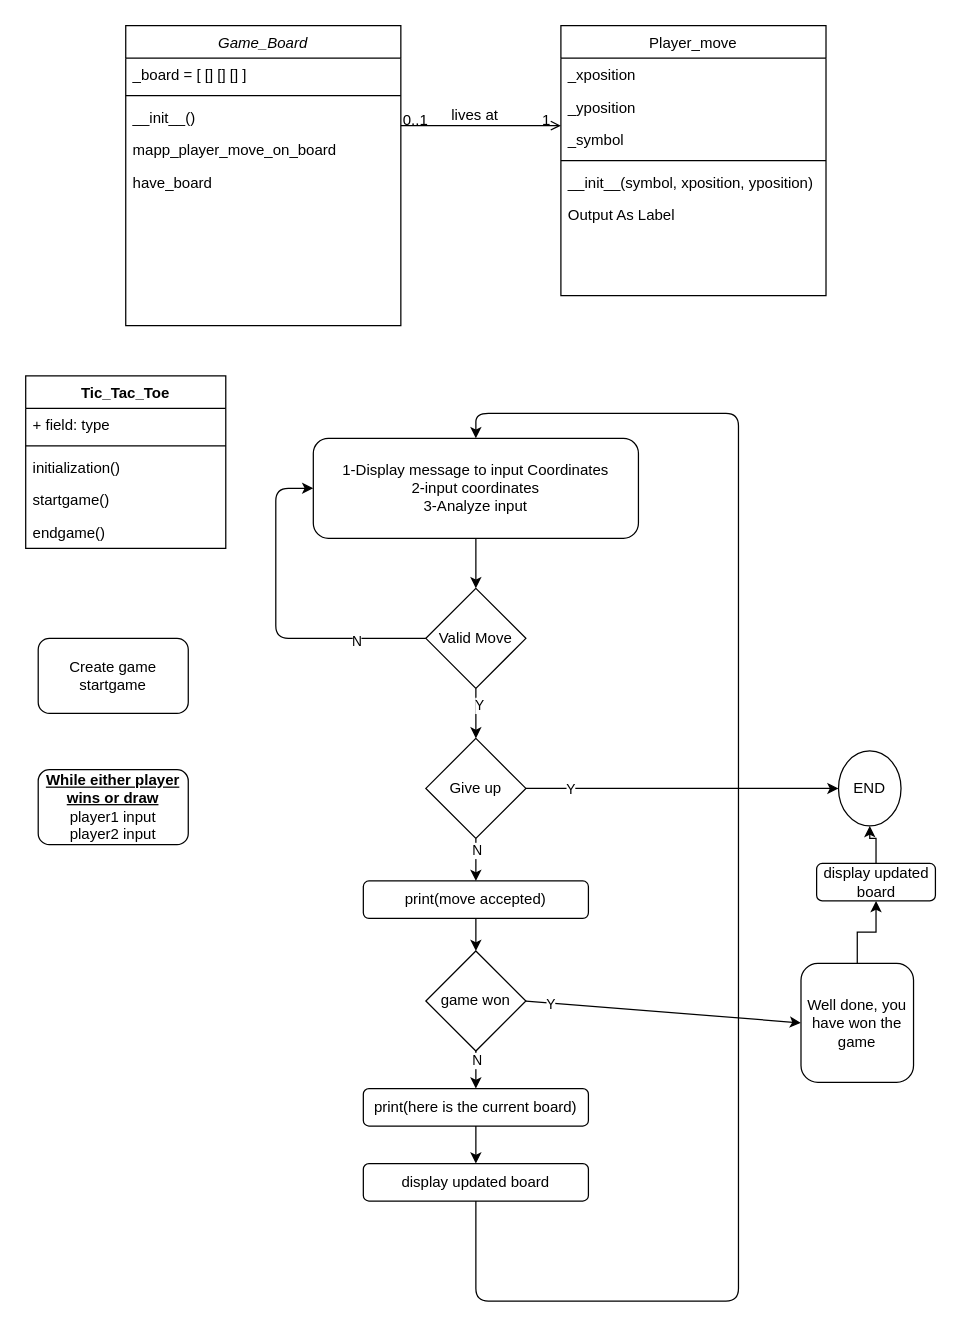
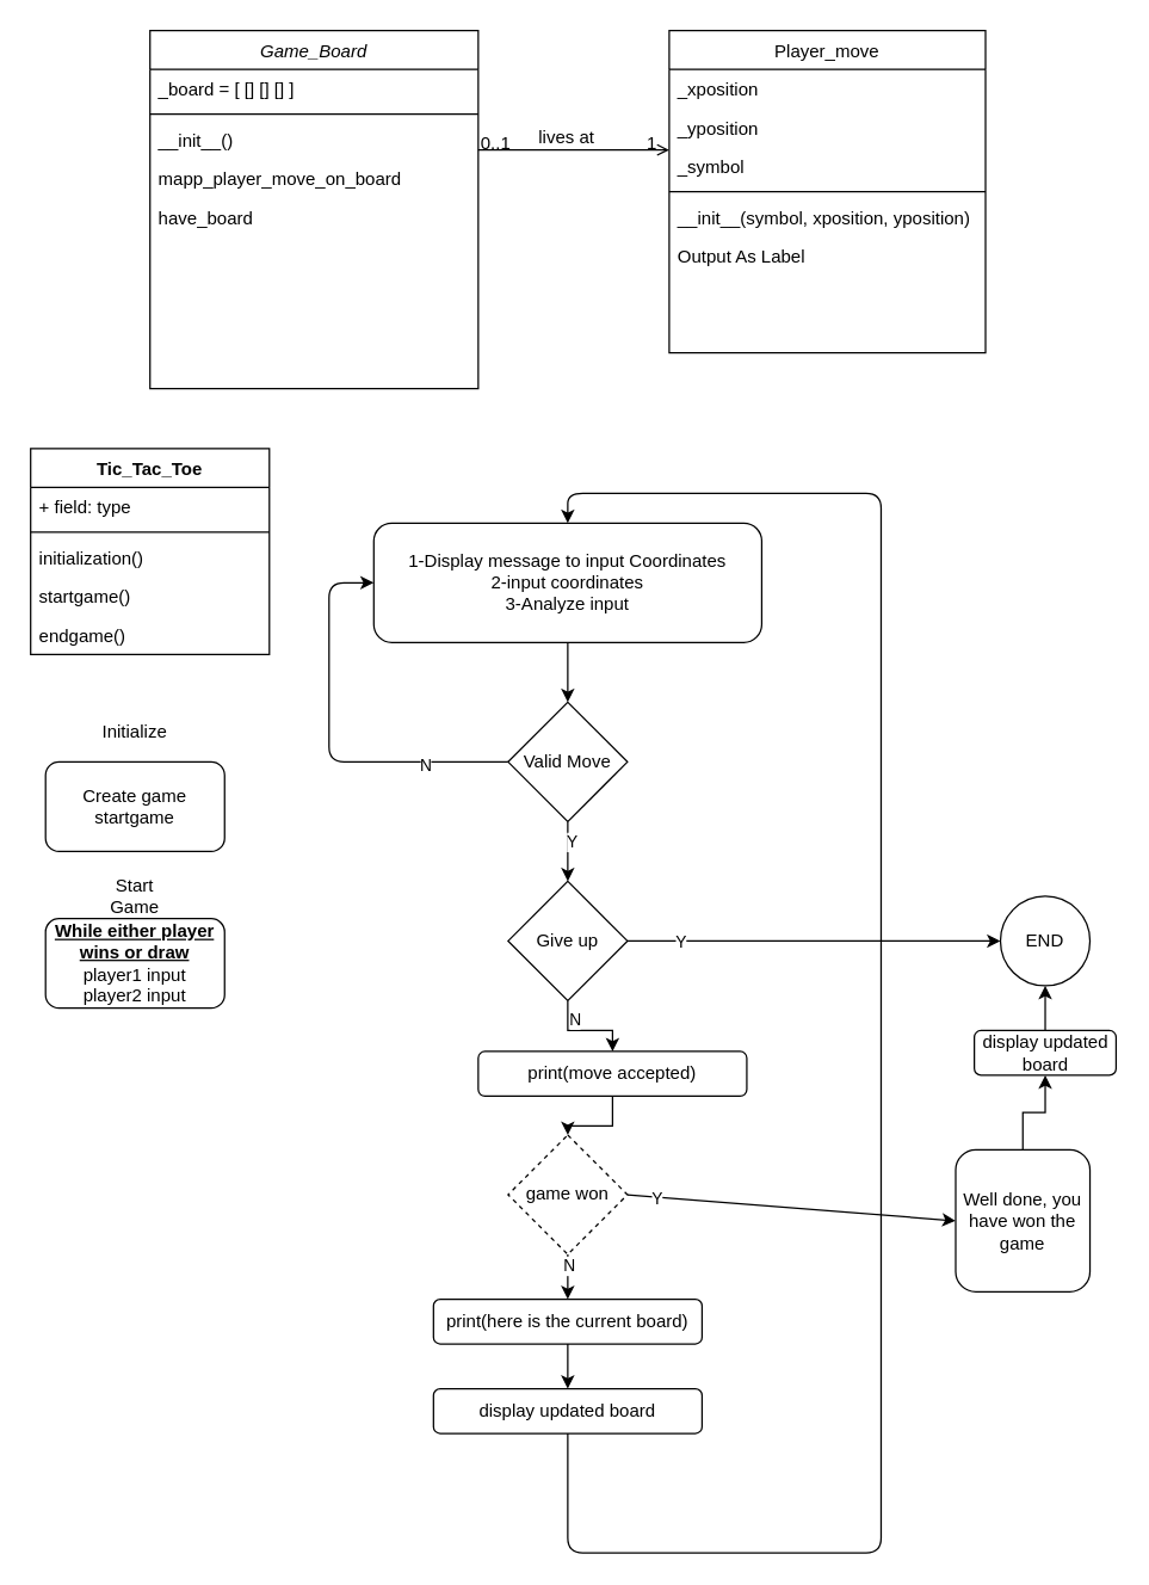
+ <mxCell id="22" value="Initialize" style="text;html=1;strokeColor=none;fillColor=none;align=center;verticalAlign=middle;whiteSpace=wrap;rounded=0;" vertex="1" parent="1"><mxGeometry x="70" y="480" width="40" height="20" as="geometry" /></mxCell>
+ <mxCell id="20" value="Start Game" style="text;html=1;strokeColor=none;fillColor=none;align=center;verticalAlign=middle;whiteSpace=wrap;rounded=0;" vertex="1" parent="1"><mxGeometry x="70" y="590" width="40" height="20" as="geometry" /></mxCell>
- <mxCell id="51" value="END" style="ellipse;whiteSpace=wrap;html=1;" vertex="1" parent="1"><mxGeometry x="670" y="600" width="50" height="60" as="geometry" /></mxCell>
+ <mxCell id="51" value="END" style="ellipse;whiteSpace=wrap;html=1;" vertex="1" parent="1"><mxGeometry x="670" y="600" width="60" height="60" as="geometry" /></mxCell>
- <mxCell id="36" value="print(move accepted)" style="rounded=1;whiteSpace=wrap;html=1;" vertex="1" parent="1"><mxGeometry x="290" y="704" width="180" height="30" as="geometry" /></mxCell>
+ <mxCell id="36" value="print(move accepted)" style="rounded=1;whiteSpace=wrap;html=1;" vertex="1" parent="1"><mxGeometry x="320" y="704" width="180" height="30" as="geometry" /></mxCell>
- <mxCell id="39" value="game won" style="rhombus;whiteSpace=wrap;html=1;" vertex="1" parent="1"><mxGeometry x="340" y="760" width="80" height="80" as="geometry" /></mxCell>
+ <mxCell id="39" value="game won" style="rhombus;whiteSpace=wrap;html=1;dashed=1;" vertex="1" parent="1"><mxGeometry x="340" y="760" width="80" height="80" as="geometry" /></mxCell>
